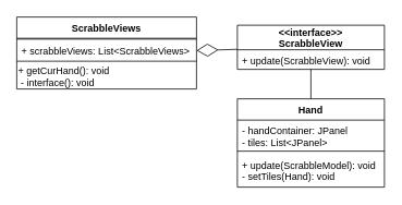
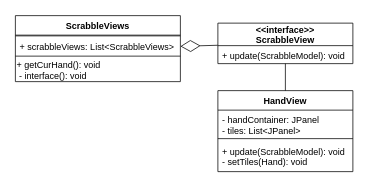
- <mxCell id="7" value="+ update(ScrabbleView): void&#10;" style="text;strokeColor=none;fillColor=none;align=left;verticalAlign=top;spacingLeft=4;spacingRight=4;overflow=hidden;rotatable=0;points=[[0,0.5],[1,0.5]];portConstraint=eastwest;fontStyle=0" vertex="1" parent="6"><mxGeometry y="30" width="180" height="24" as="geometry" /></mxCell>
+ <mxCell id="7" value="+ update(ScrabbleModel): void&#10;" style="text;strokeColor=none;fillColor=none;align=left;verticalAlign=top;spacingLeft=4;spacingRight=4;overflow=hidden;rotatable=0;points=[[0,0.5],[1,0.5]];portConstraint=eastwest;fontStyle=0" vertex="1" parent="6"><mxGeometry y="30" width="180" height="24" as="geometry" /></mxCell>
- <mxCell id="2" value="Hand" style="swimlane;fontStyle=1;align=center;verticalAlign=top;childLayout=stackLayout;horizontal=1;startSize=26;horizontalStack=0;resizeParent=1;resizeParentMax=0;resizeLast=0;collapsible=1;marginBottom=0;" vertex="1" parent="1"><mxGeometry x="290" y="120" width="180" height="108" as="geometry" /></mxCell>
+ <mxCell id="2" value="HandView" style="swimlane;fontStyle=1;align=center;verticalAlign=top;childLayout=stackLayout;horizontal=1;startSize=26;horizontalStack=0;resizeParent=1;resizeParentMax=0;resizeLast=0;collapsible=1;marginBottom=0;" vertex="1" parent="1"><mxGeometry x="290" y="120" width="180" height="108" as="geometry" /></mxCell>
